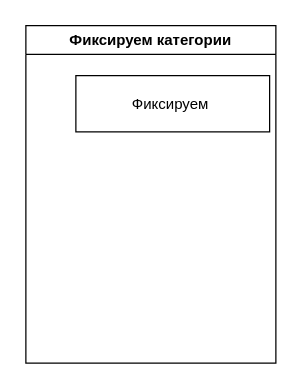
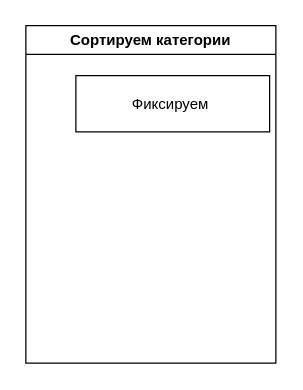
- <mxCell id="2" value="Фиксируем категории" style="swimlane;whiteSpace=wrap;html=1;" vertex="1" parent="1"><mxGeometry x="20" y="20" width="200" height="270" as="geometry" /></mxCell>
+ <mxCell id="2" value="Сортируем категории" style="swimlane;whiteSpace=wrap;html=1;" vertex="1" parent="1"><mxGeometry x="20" y="20" width="200" height="270" as="geometry" /></mxCell>
